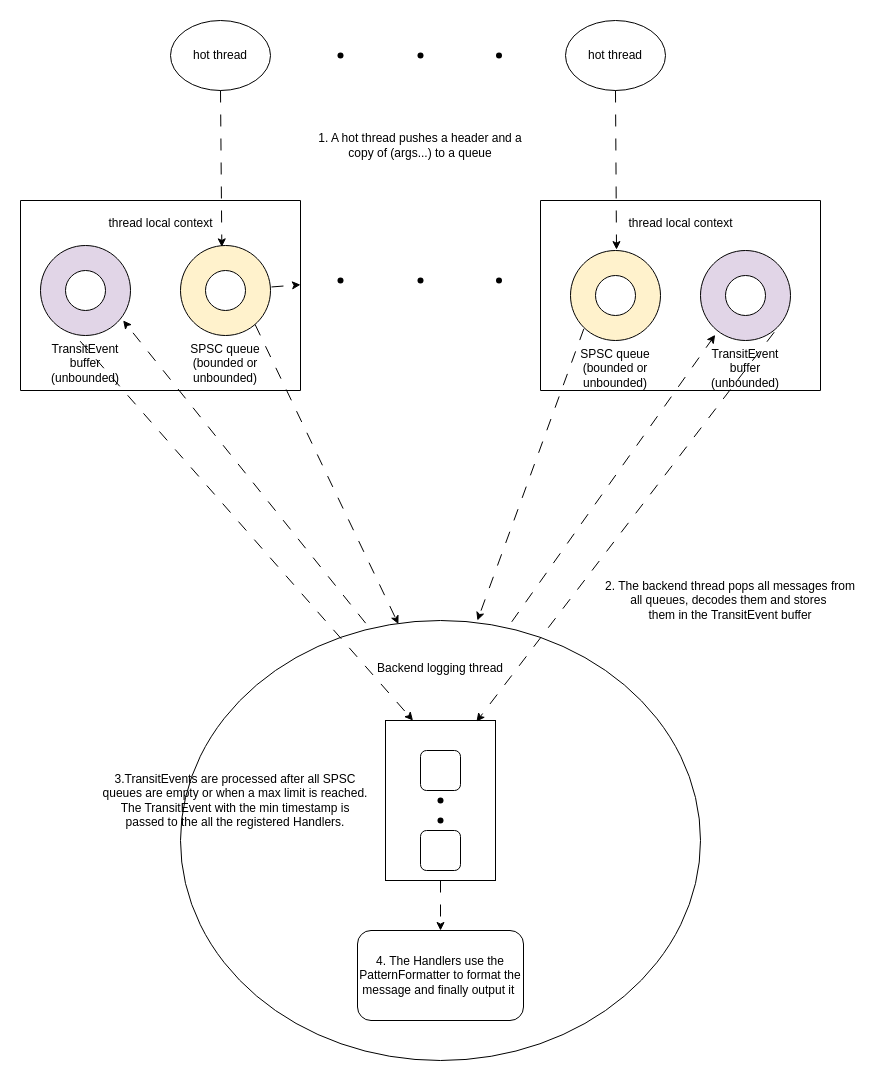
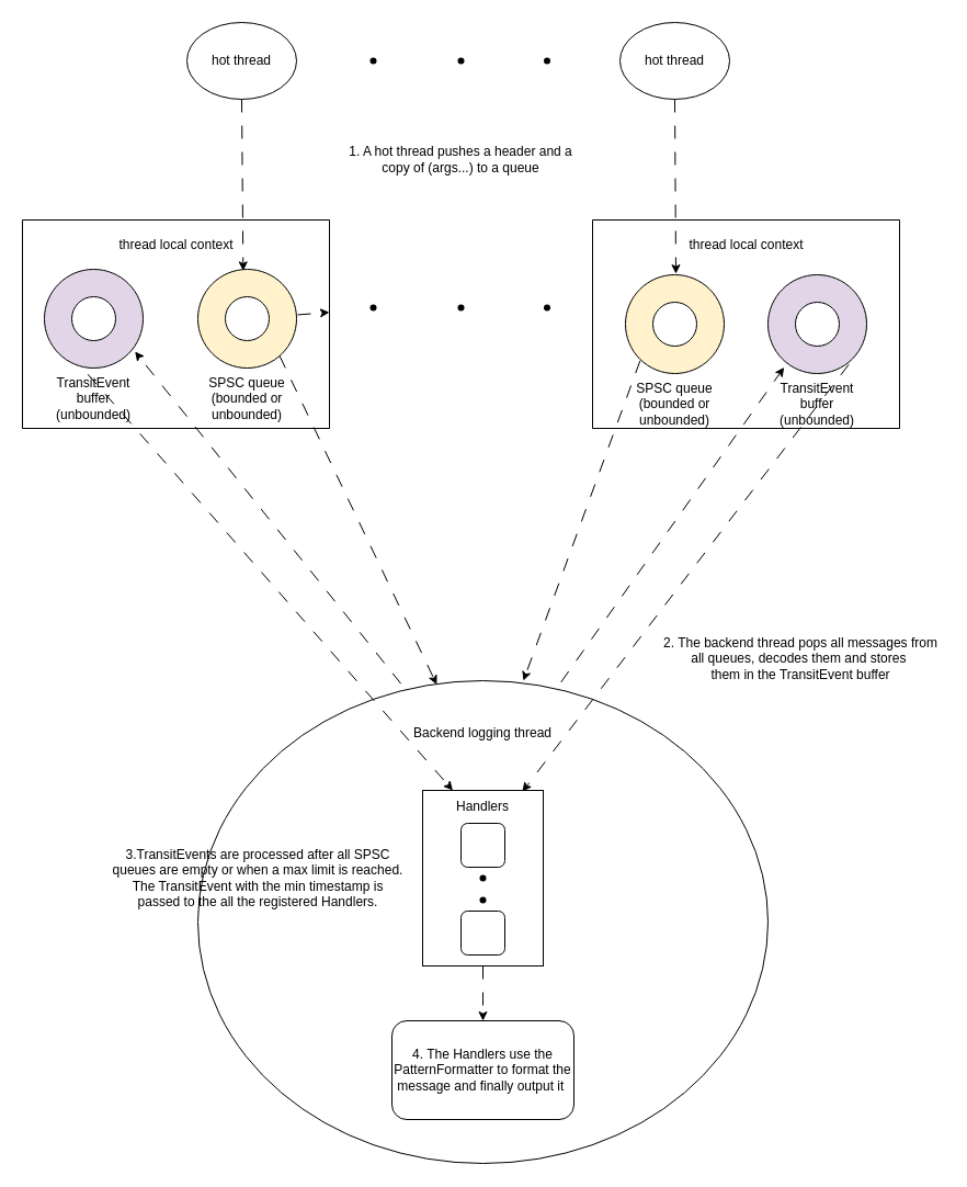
+ <mxCell id="28" value="Handlers" style="text;html=1;strokeColor=none;fillColor=none;align=center;verticalAlign=middle;whiteSpace=wrap;rounded=0;" vertex="1" parent="1"><mxGeometry x="410" y="720" width="60" height="30" as="geometry" /></mxCell>
